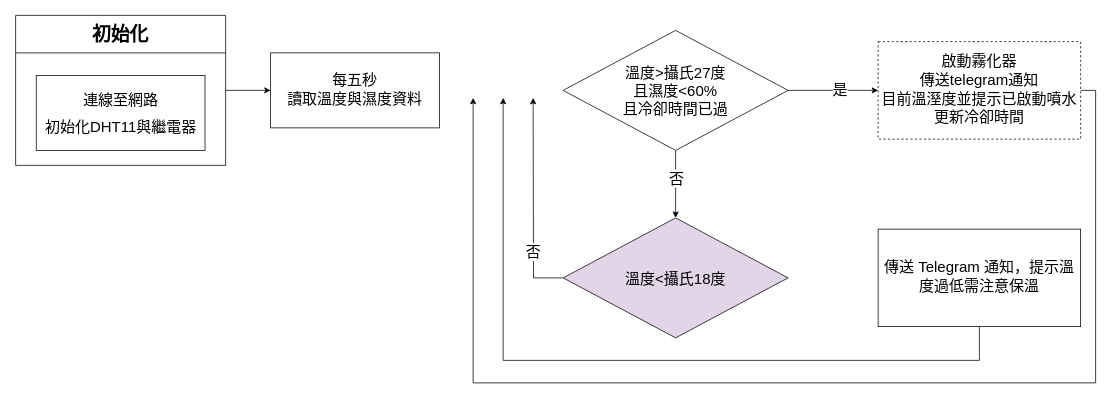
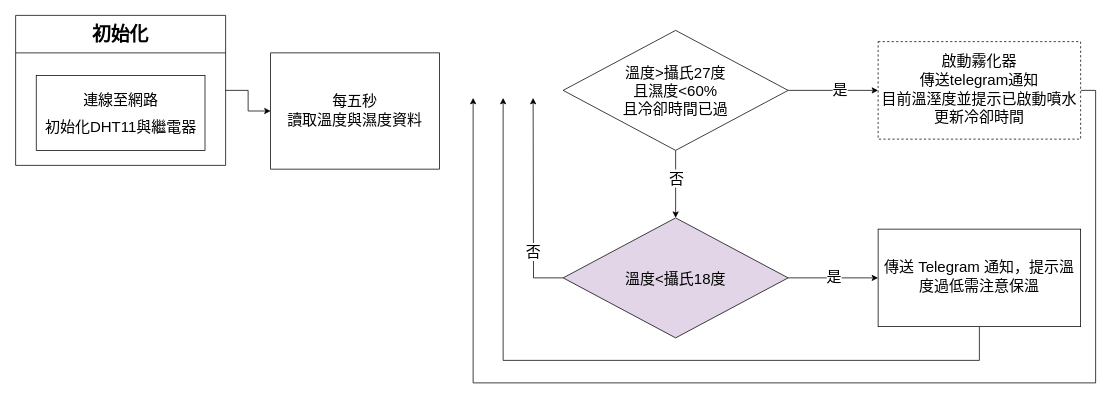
- <mxCell id="5" value="&lt;div style=&quot;line-height: 180%;&quot;&gt;&lt;span style=&quot;font-size: 20px;&quot;&gt;每五秒&lt;/span&gt;&lt;/div&gt;&lt;div style=&quot;line-height: 180%;&quot;&gt;&lt;span style=&quot;font-size: 20px;&quot;&gt;讀取溫度與濕度資料&lt;/span&gt;&lt;/div&gt;" style="rounded=0;whiteSpace=wrap;html=1;" parent="1" vertex="1"><mxGeometry x="360" y="70" width="225" height="100" as="geometry" /></mxCell>
+ <mxCell id="5" value="&lt;div style=&quot;line-height: 180%;&quot;&gt;&lt;span style=&quot;font-size: 20px;&quot;&gt;每五秒&lt;/span&gt;&lt;/div&gt;&lt;div style=&quot;line-height: 180%;&quot;&gt;&lt;span style=&quot;font-size: 20px;&quot;&gt;讀取溫度與濕度資料&lt;/span&gt;&lt;/div&gt;" style="rounded=0;whiteSpace=wrap;html=1;" parent="1" vertex="1"><mxGeometry x="360" y="70" width="225" height="155" as="geometry" /></mxCell>
+ <mxCell id="13" style="edgeStyle=orthogonalEdgeStyle;rounded=0;orthogonalLoop=1;jettySize=auto;html=1;exitX=1;exitY=0.5;exitDx=0;exitDy=0;entryX=0;entryY=0.5;entryDx=0;entryDy=0;" parent="1" source="17" target="19" edge="1"><mxGeometry relative="1" as="geometry" /></mxCell>
+ <mxCell id="14" value="是" style="edgeLabel;html=1;align=center;verticalAlign=middle;resizable=0;points=[];fontSize=20;" parent="13" vertex="1" connectable="0"><mxGeometry x="0.003" y="3" relative="1" as="geometry"><mxPoint as="offset" /></mxGeometry></mxCell>
